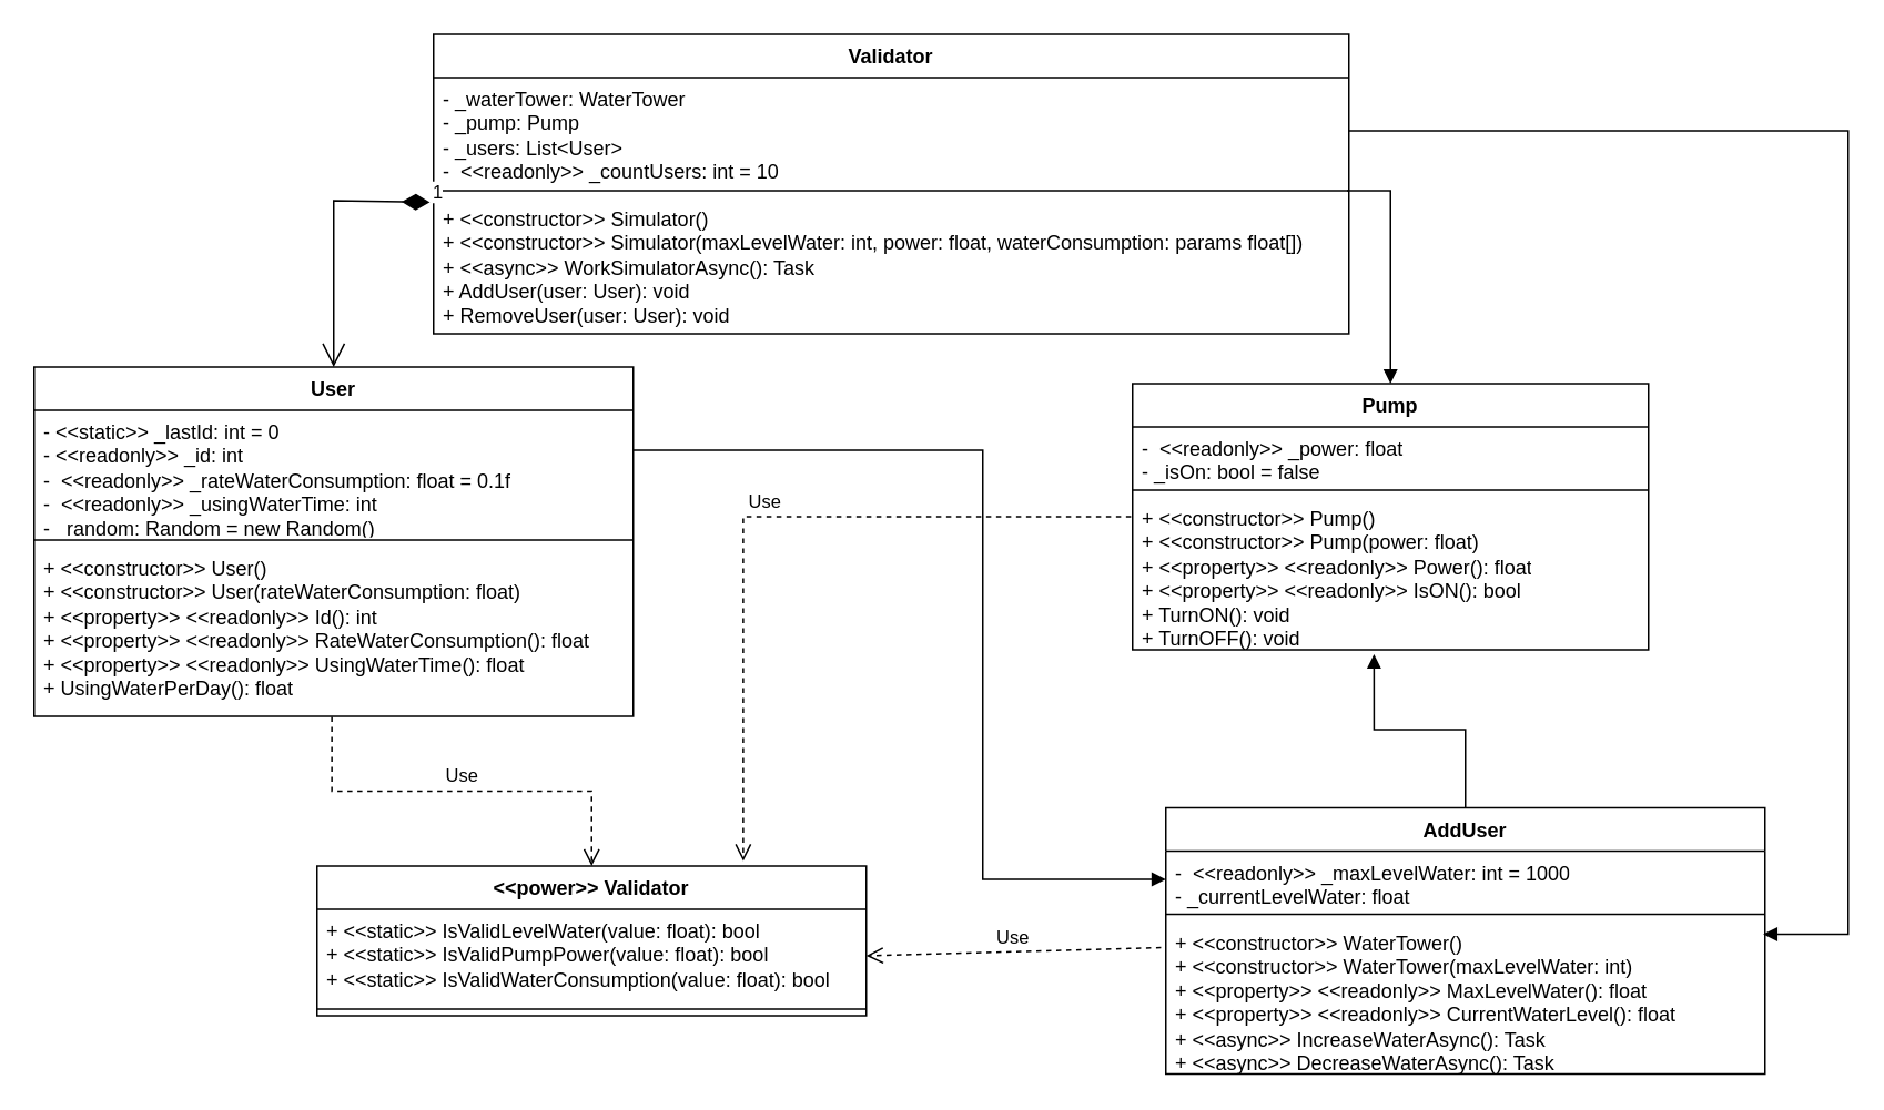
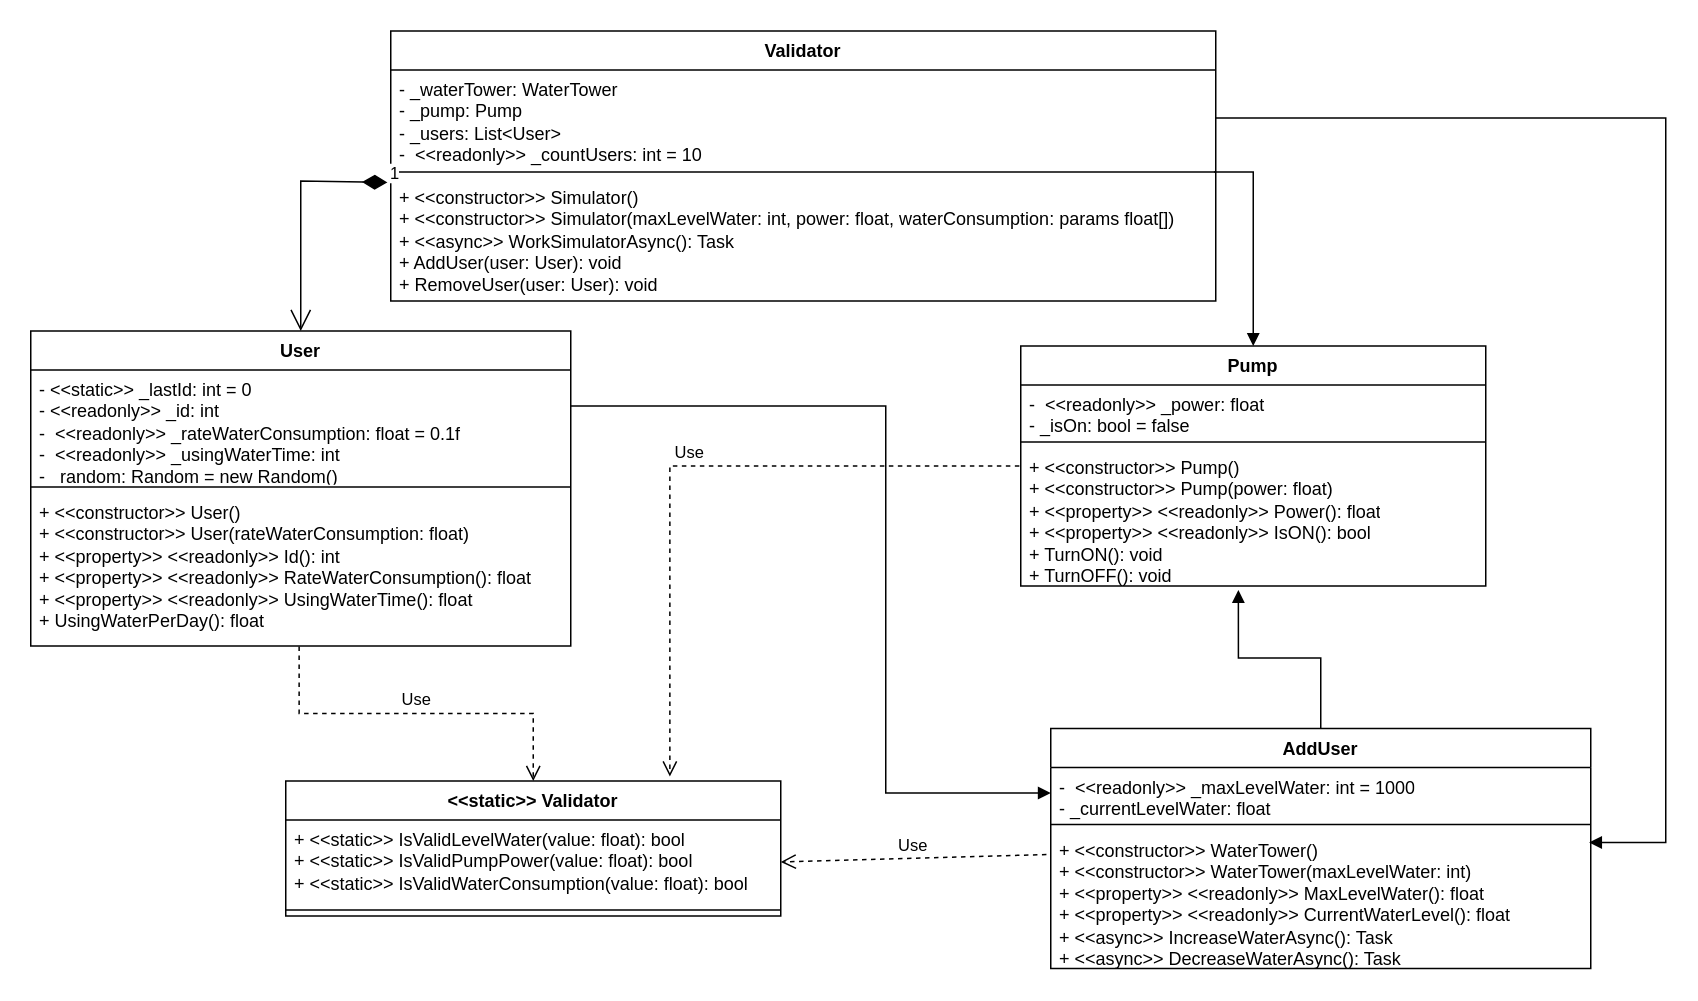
- <mxCell id="18" value="&amp;lt;&amp;lt;power&amp;gt;&amp;gt; Validator" style="swimlane;fontStyle=1;align=center;verticalAlign=top;childLayout=stackLayout;horizontal=1;startSize=26;horizontalStack=0;resizeParent=1;resizeParentMax=0;resizeLast=0;collapsible=1;marginBottom=0;whiteSpace=wrap;html=1;" vertex="1" parent="1"><mxGeometry x="190" y="520" width="330" height="90" as="geometry" /></mxCell>
+ <mxCell id="18" value="&amp;lt;&amp;lt;static&amp;gt;&amp;gt; Validator" style="swimlane;fontStyle=1;align=center;verticalAlign=top;childLayout=stackLayout;horizontal=1;startSize=26;horizontalStack=0;resizeParent=1;resizeParentMax=0;resizeLast=0;collapsible=1;marginBottom=0;whiteSpace=wrap;html=1;" vertex="1" parent="1"><mxGeometry x="190" y="520" width="330" height="90" as="geometry" /></mxCell>
